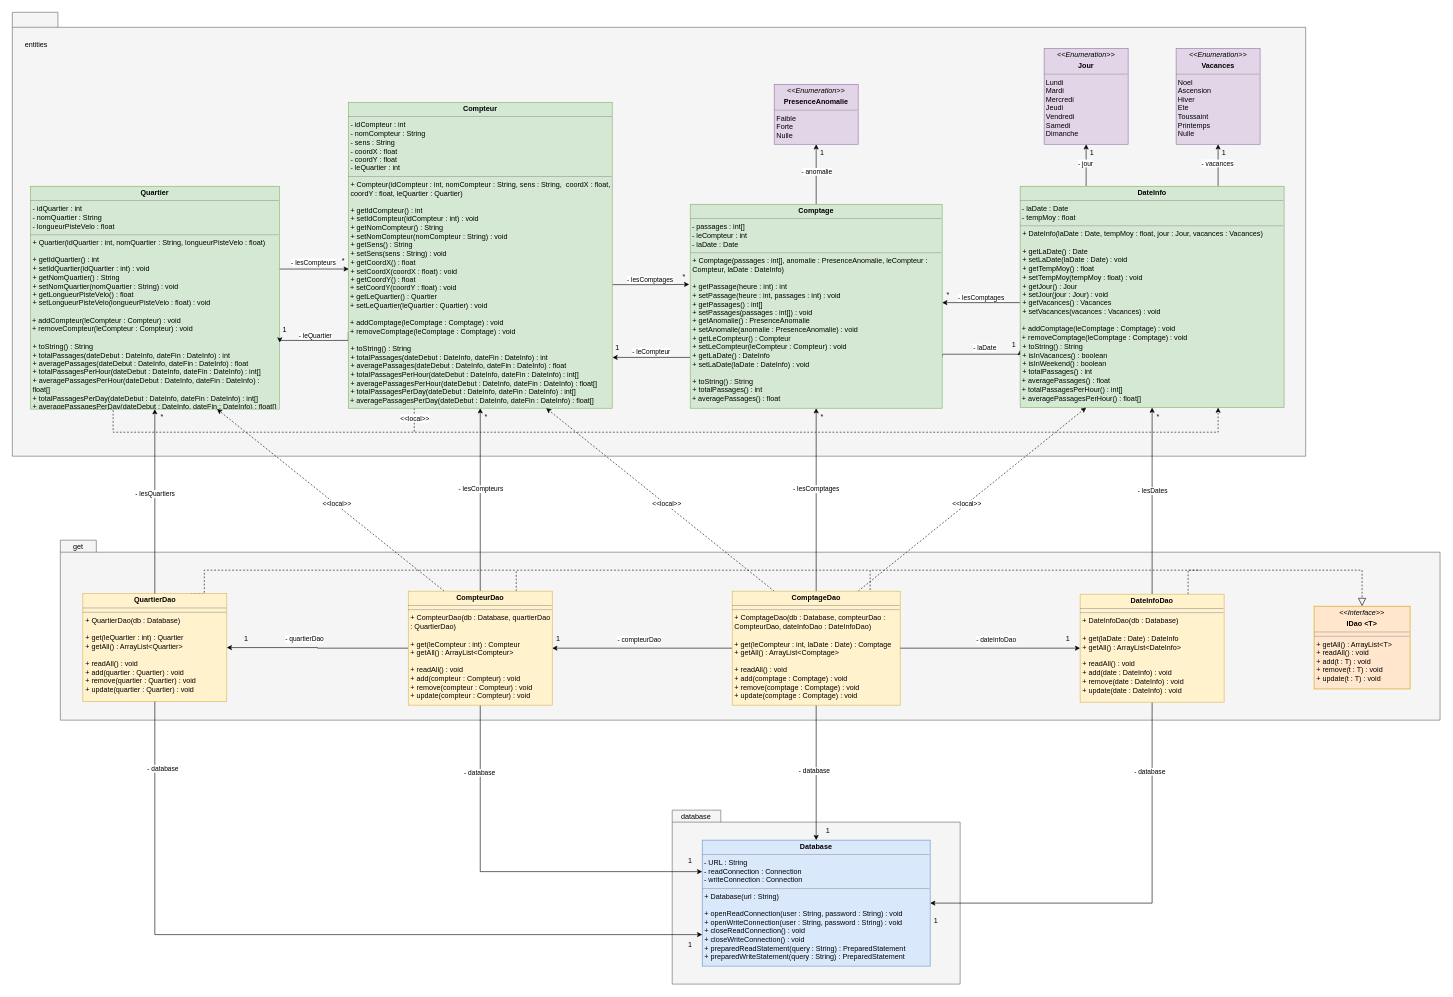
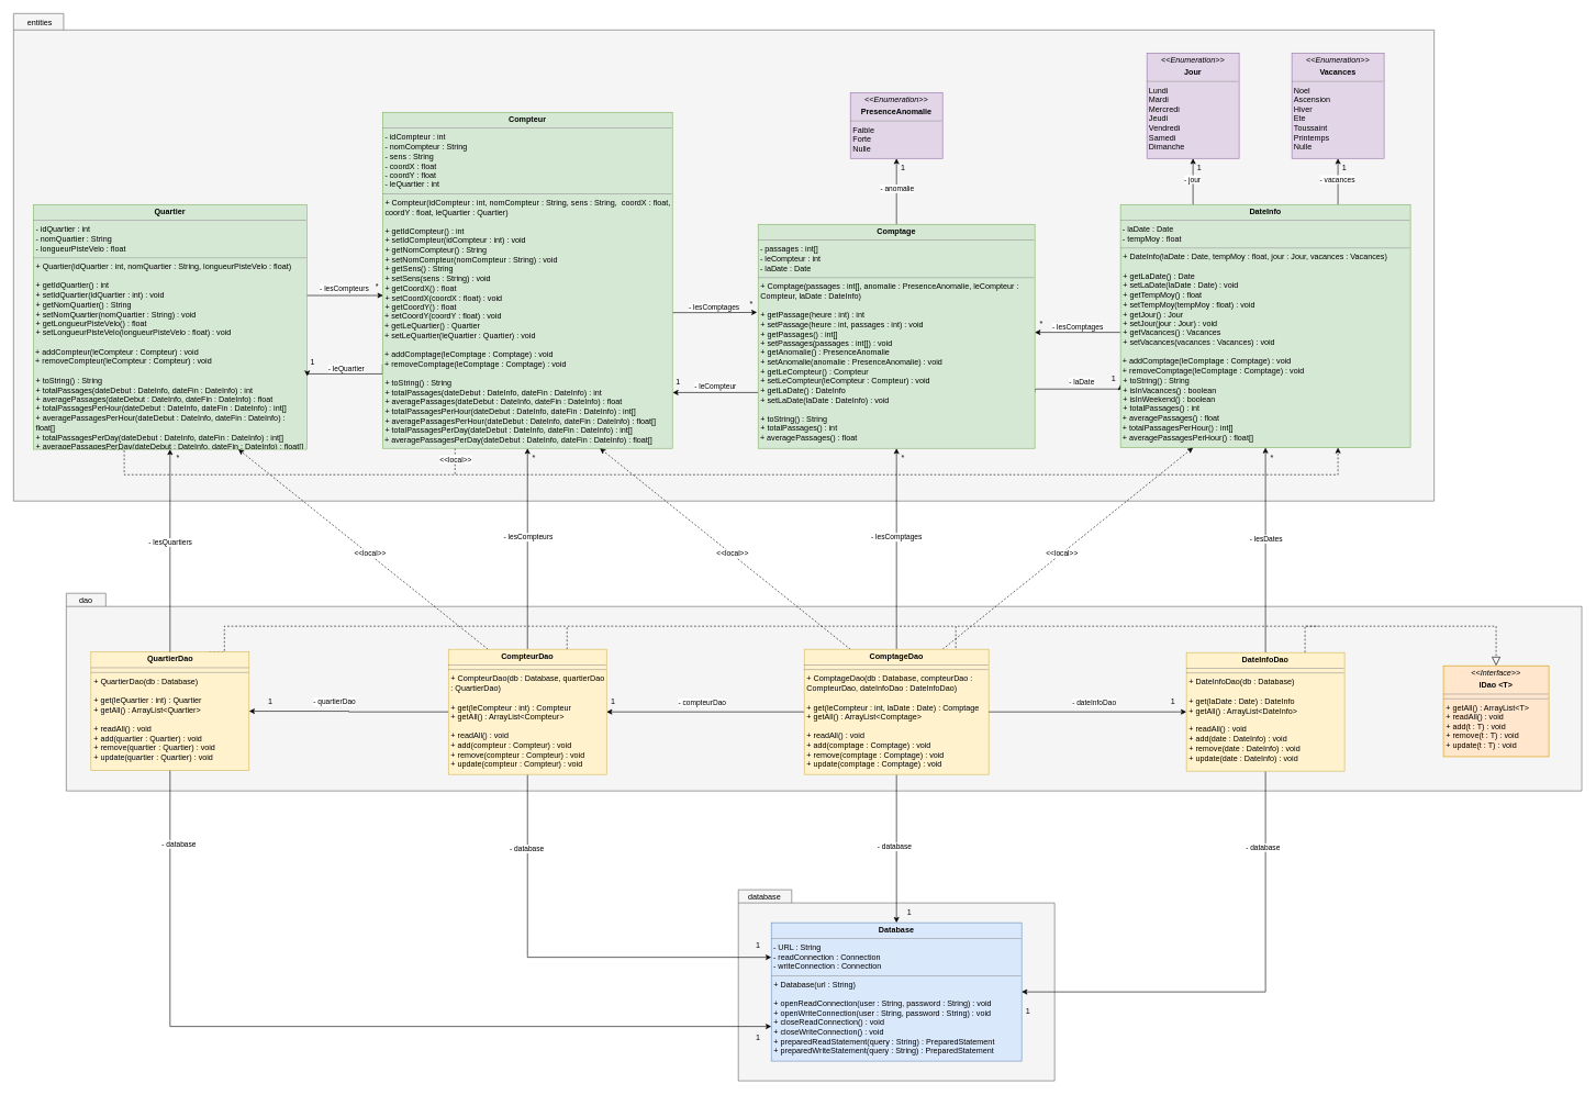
- <mxCell id="84" value="entities" style="text;html=1;strokeColor=none;fillColor=none;align=center;verticalAlign=middle;whiteSpace=wrap;rounded=0;" parent="1" vertex="1"><mxGeometry x="30" y="60" width="60" height="30" as="geometry" /></mxCell>
+ <mxCell id="84" value="entities" style="text;html=1;strokeColor=none;fillColor=none;align=center;verticalAlign=middle;whiteSpace=wrap;rounded=0;" parent="1" vertex="1"><mxGeometry x="30" y="20" width="60" height="30" as="geometry" /></mxCell>
- <mxCell id="85" value="get" style="text;html=1;strokeColor=none;fillColor=none;align=center;verticalAlign=middle;whiteSpace=wrap;rounded=0;" parent="1" vertex="1"><mxGeometry x="100" y="896" width="60" height="30" as="geometry" /></mxCell>
+ <mxCell id="85" value="dao" style="text;html=1;strokeColor=none;fillColor=none;align=center;verticalAlign=middle;whiteSpace=wrap;rounded=0;" parent="1" vertex="1"><mxGeometry x="100" y="896" width="60" height="30" as="geometry" /></mxCell>
